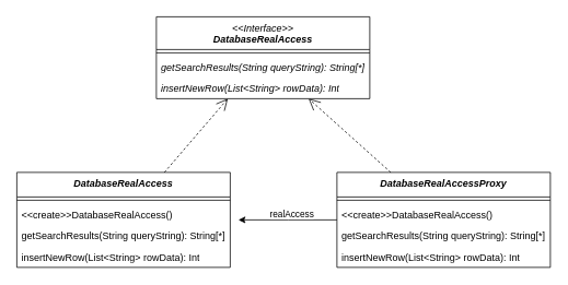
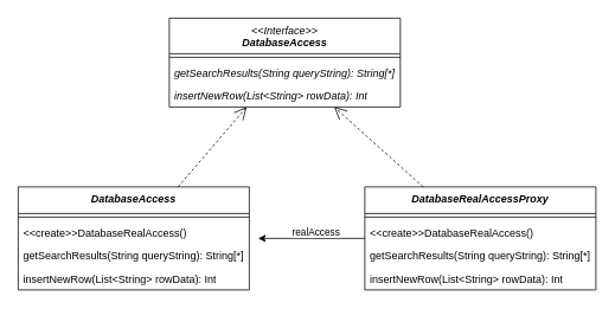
- <mxCell id="2" value="&lt;span style=&quot;font-weight: normal;&quot;&gt;&amp;lt;&amp;lt;Interface&amp;gt;&amp;gt;&lt;/span&gt;&lt;br&gt;DatabaseRealAccess" style="swimlane;fontStyle=3;align=center;verticalAlign=top;childLayout=stackLayout;horizontal=1;startSize=40;horizontalStack=0;resizeParent=1;resizeParentMax=0;resizeLast=0;collapsible=1;marginBottom=0;whiteSpace=wrap;html=1;" vertex="1" parent="1"><mxGeometry x="190" y="20" width="260" height="100" as="geometry" /></mxCell>
+ <mxCell id="2" value="&lt;span style=&quot;font-weight: normal;&quot;&gt;&amp;lt;&amp;lt;Interface&amp;gt;&amp;gt;&lt;/span&gt;&lt;br&gt;DatabaseAccess" style="swimlane;fontStyle=3;align=center;verticalAlign=top;childLayout=stackLayout;horizontal=1;startSize=40;horizontalStack=0;resizeParent=1;resizeParentMax=0;resizeLast=0;collapsible=1;marginBottom=0;whiteSpace=wrap;html=1;" vertex="1" parent="1"><mxGeometry x="190" y="20" width="260" height="100" as="geometry" /></mxCell>
- <mxCell id="6" value="DatabaseRealAccess" style="swimlane;fontStyle=3;align=center;verticalAlign=top;childLayout=stackLayout;horizontal=1;startSize=30;horizontalStack=0;resizeParent=1;resizeParentMax=0;resizeLast=0;collapsible=1;marginBottom=0;whiteSpace=wrap;html=1;" vertex="1" parent="1"><mxGeometry x="20" y="210" width="260" height="116" as="geometry" /></mxCell>
+ <mxCell id="6" value="DatabaseAccess" style="swimlane;fontStyle=3;align=center;verticalAlign=top;childLayout=stackLayout;horizontal=1;startSize=30;horizontalStack=0;resizeParent=1;resizeParentMax=0;resizeLast=0;collapsible=1;marginBottom=0;whiteSpace=wrap;html=1;" vertex="1" parent="1"><mxGeometry x="20" y="210" width="260" height="116" as="geometry" /></mxCell>
